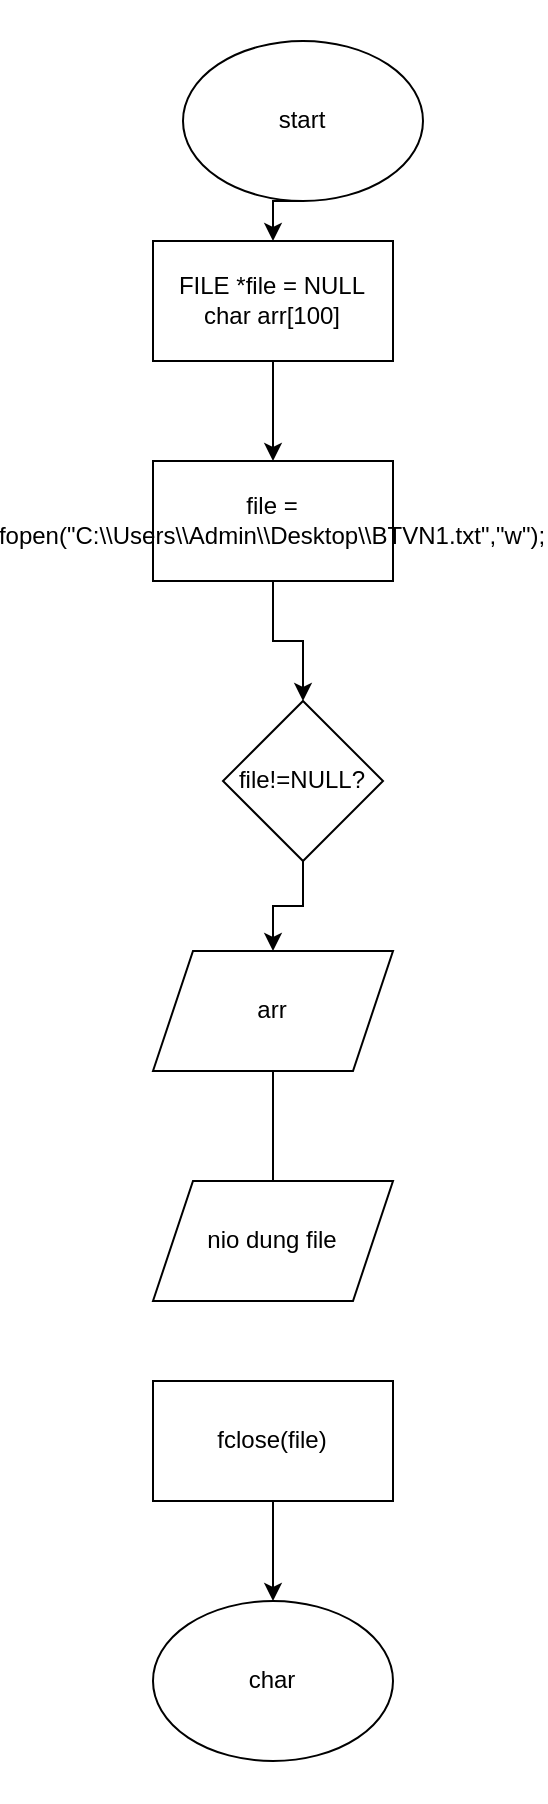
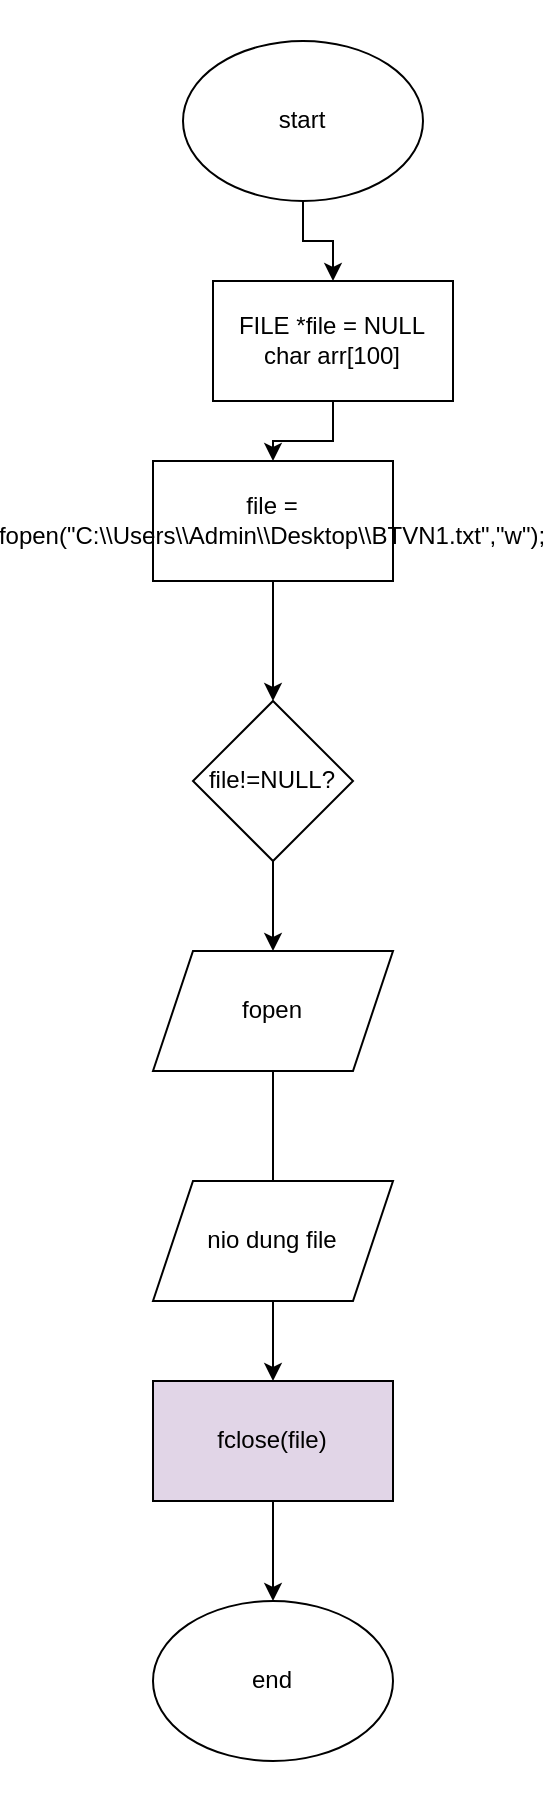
- <mxCell id="5" value="FILE *file = NULL&lt;br&gt;char arr[100]" style="rounded=0;whiteSpace=wrap;html=1;" vertex="1" parent="1"><mxGeometry x="20" y="120" width="120" height="60" as="geometry" /></mxCell>
+ <mxCell id="5" value="FILE *file = NULL&lt;br&gt;char arr[100]" style="rounded=0;whiteSpace=wrap;html=1;" vertex="1" parent="1"><mxGeometry x="50" y="140" width="120" height="60" as="geometry" /></mxCell>
- <mxCell id="9" value="file!=NULL?" style="rhombus;whiteSpace=wrap;html=1;" vertex="1" parent="1"><mxGeometry x="55" y="350" width="80" height="80" as="geometry" /></mxCell>
+ <mxCell id="9" value="file!=NULL?" style="rhombus;whiteSpace=wrap;html=1;" vertex="1" parent="1"><mxGeometry x="40" y="350" width="80" height="80" as="geometry" /></mxCell>
- <mxCell id="11" value="arr" style="shape=parallelogram;perimeter=parallelogramPerimeter;whiteSpace=wrap;html=1;fixedSize=1;" vertex="1" parent="1"><mxGeometry x="20" y="475" width="120" height="60" as="geometry" /></mxCell>
+ <mxCell id="11" value="fopen" style="shape=parallelogram;perimeter=parallelogramPerimeter;whiteSpace=wrap;html=1;fixedSize=1;" vertex="1" parent="1"><mxGeometry x="20" y="475" width="120" height="60" as="geometry" /></mxCell>
+ <mxCell id="12" style="edgeStyle=orthogonalEdgeStyle;rounded=0;orthogonalLoop=1;jettySize=auto;html=1;exitX=0.5;exitY=1;exitDx=0;exitDy=0;entryX=0.5;entryY=0;entryDx=0;entryDy=0;" edge="1" parent="1" source="13" target="15"><mxGeometry relative="1" as="geometry" /></mxCell>
- <mxCell id="15" value="fclose(file)" style="rounded=0;whiteSpace=wrap;html=1;" vertex="1" parent="1"><mxGeometry x="20" y="690" width="120" height="60" as="geometry" /></mxCell>
+ <mxCell id="15" value="fclose(file)" style="rounded=0;whiteSpace=wrap;html=1;fillColor=#e1d5e7;" vertex="1" parent="1"><mxGeometry x="20" y="690" width="120" height="60" as="geometry" /></mxCell>
- <mxCell id="16" value="char" style="ellipse;whiteSpace=wrap;html=1;" vertex="1" parent="1"><mxGeometry x="20" y="800" width="120" height="80" as="geometry" /></mxCell>
+ <mxCell id="16" value="end" style="ellipse;whiteSpace=wrap;html=1;" vertex="1" parent="1"><mxGeometry x="20" y="800" width="120" height="80" as="geometry" /></mxCell>
